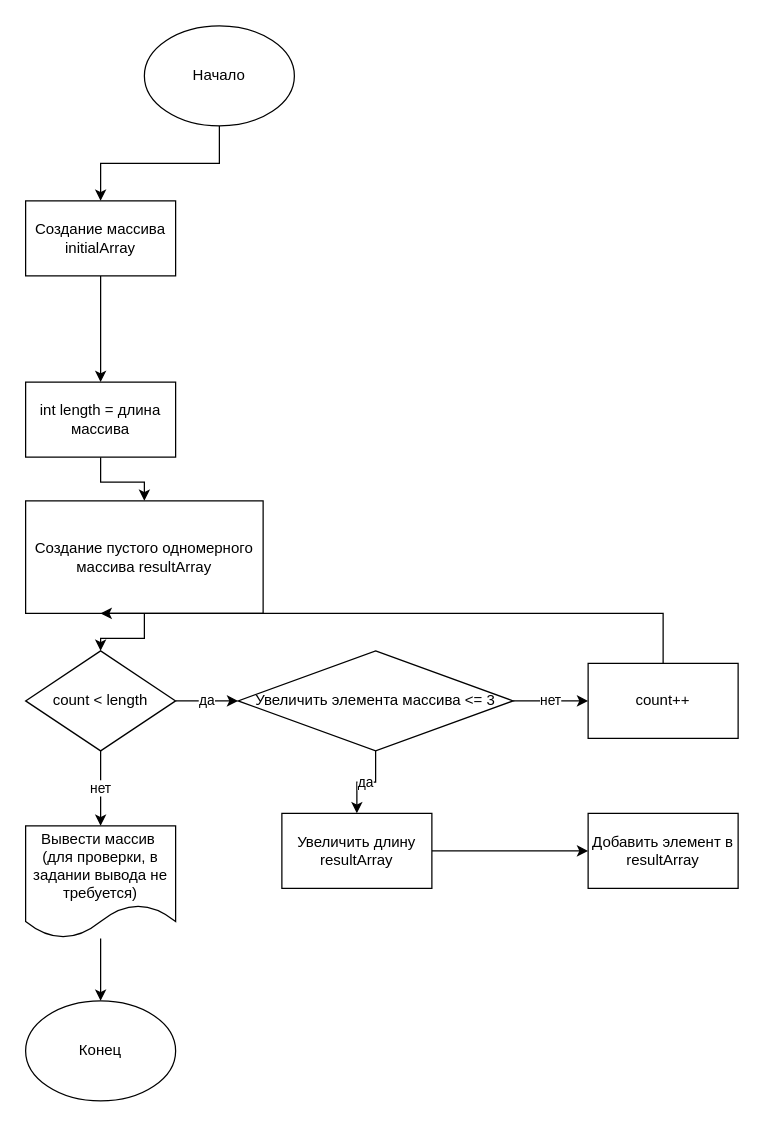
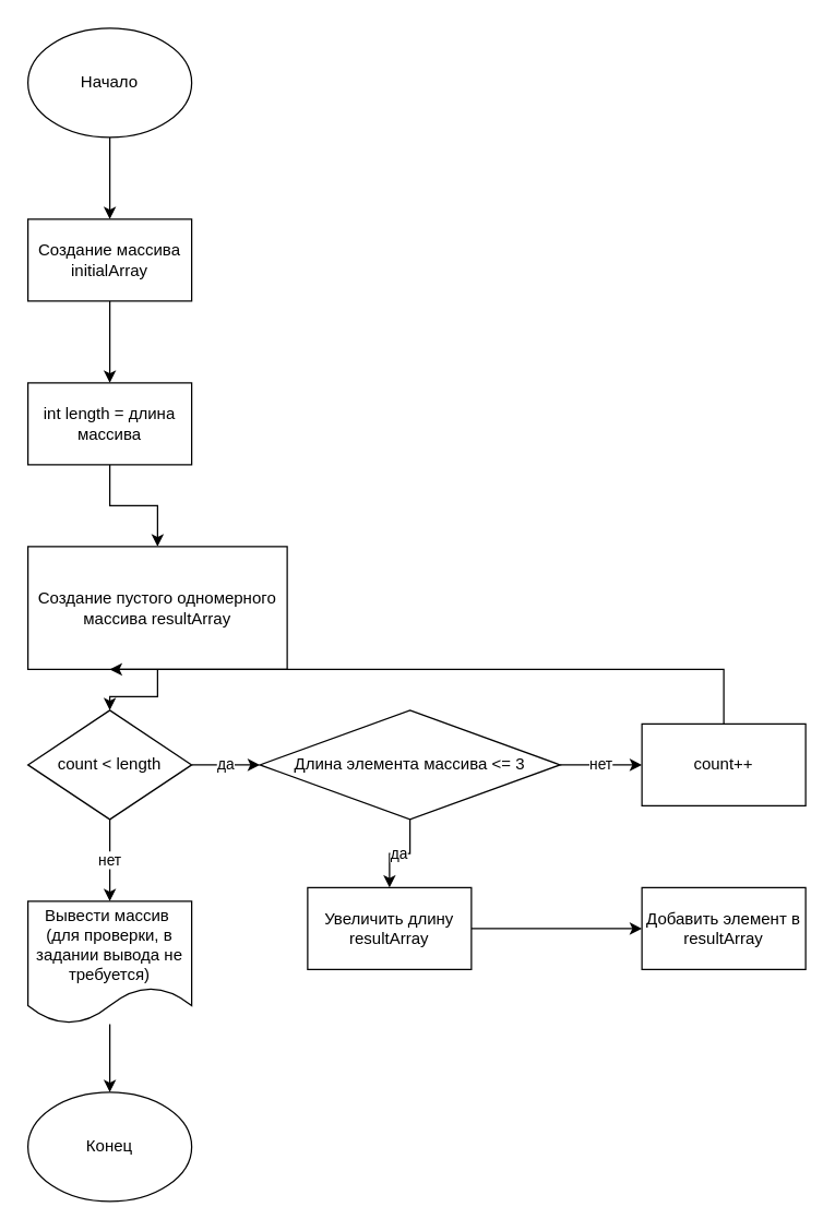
- <mxCell id="3" value="Начало" style="ellipse;whiteSpace=wrap;html=1;" parent="1" vertex="1"><mxGeometry x="115" y="20" width="120" height="80" as="geometry" /></mxCell>
+ <mxCell id="3" value="Начало" style="ellipse;whiteSpace=wrap;html=1;" parent="1" vertex="1"><mxGeometry x="20" y="20" width="120" height="80" as="geometry" /></mxCell>
- <mxCell id="11" value="int length = длина массива" style="rounded=0;whiteSpace=wrap;html=1;" vertex="1" parent="1"><mxGeometry x="20" y="305" width="120" height="60" as="geometry" /></mxCell>
+ <mxCell id="11" value="int length = длина массива" style="rounded=0;whiteSpace=wrap;html=1;" vertex="1" parent="1"><mxGeometry x="20" y="280" width="120" height="60" as="geometry" /></mxCell>
- <mxCell id="9" value="Увеличить элемента массива &amp;lt;= 3" style="rhombus;whiteSpace=wrap;html=1;" vertex="1" parent="1"><mxGeometry x="190" y="520" width="220" height="80" as="geometry" /></mxCell>
+ <mxCell id="9" value="Длина элемента массива &amp;lt;= 3" style="rhombus;whiteSpace=wrap;html=1;" vertex="1" parent="1"><mxGeometry x="190" y="520" width="220" height="80" as="geometry" /></mxCell>
